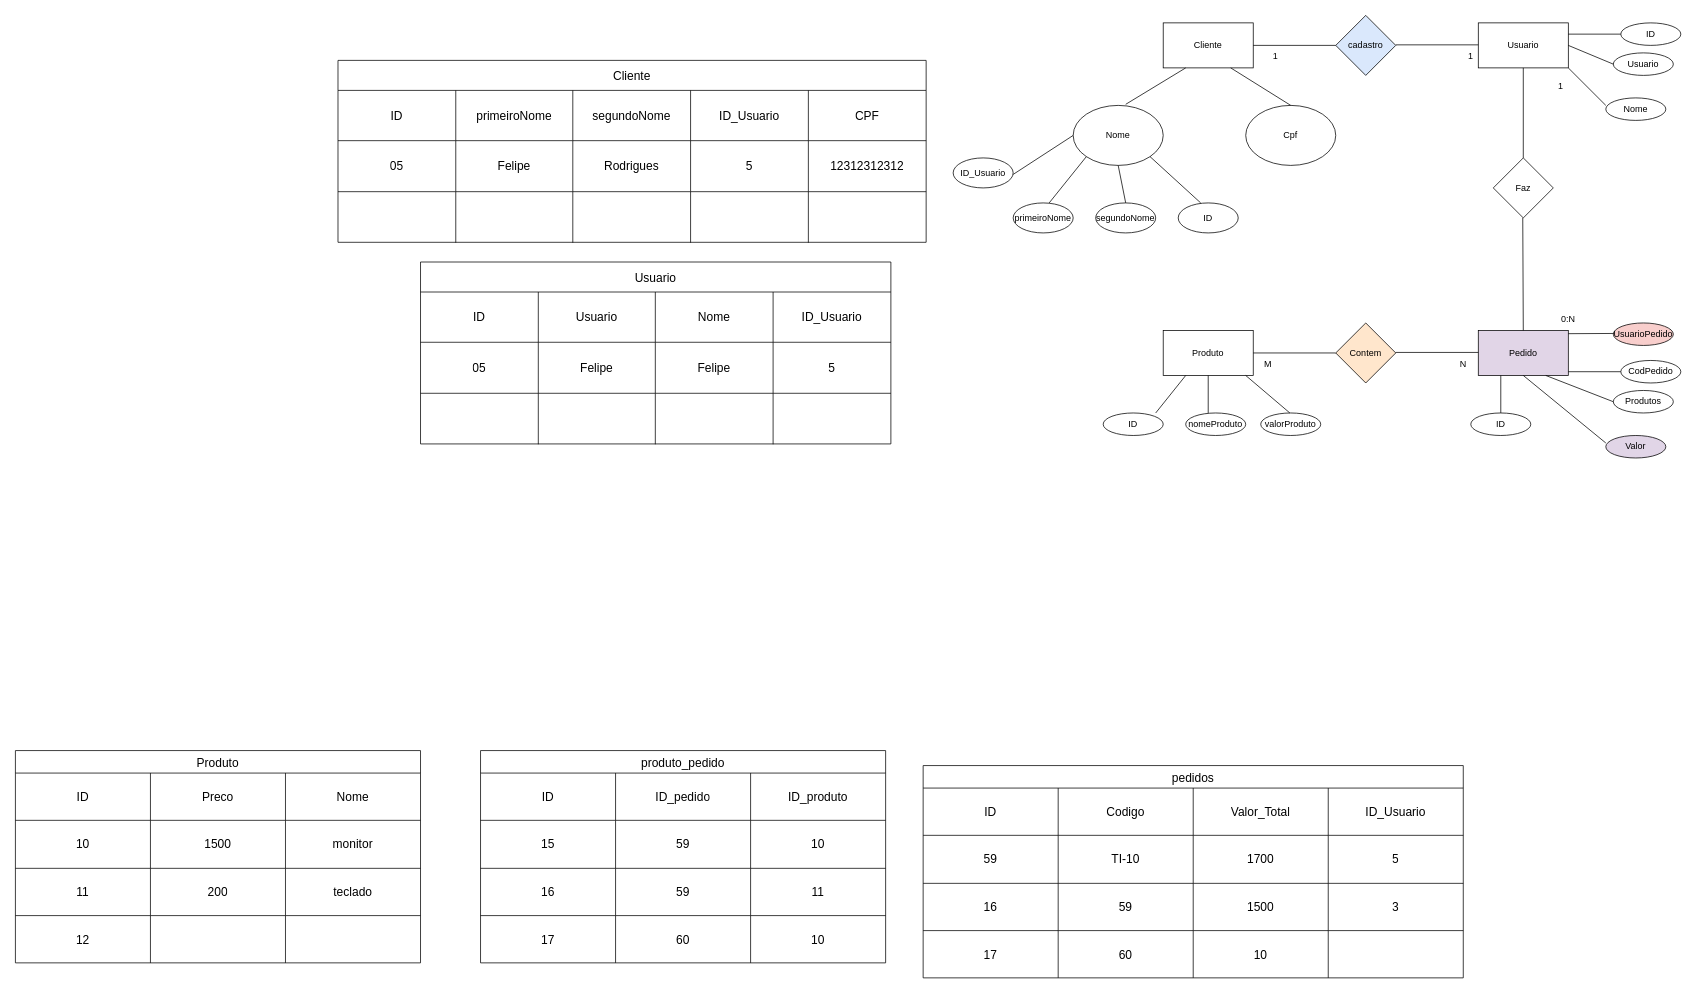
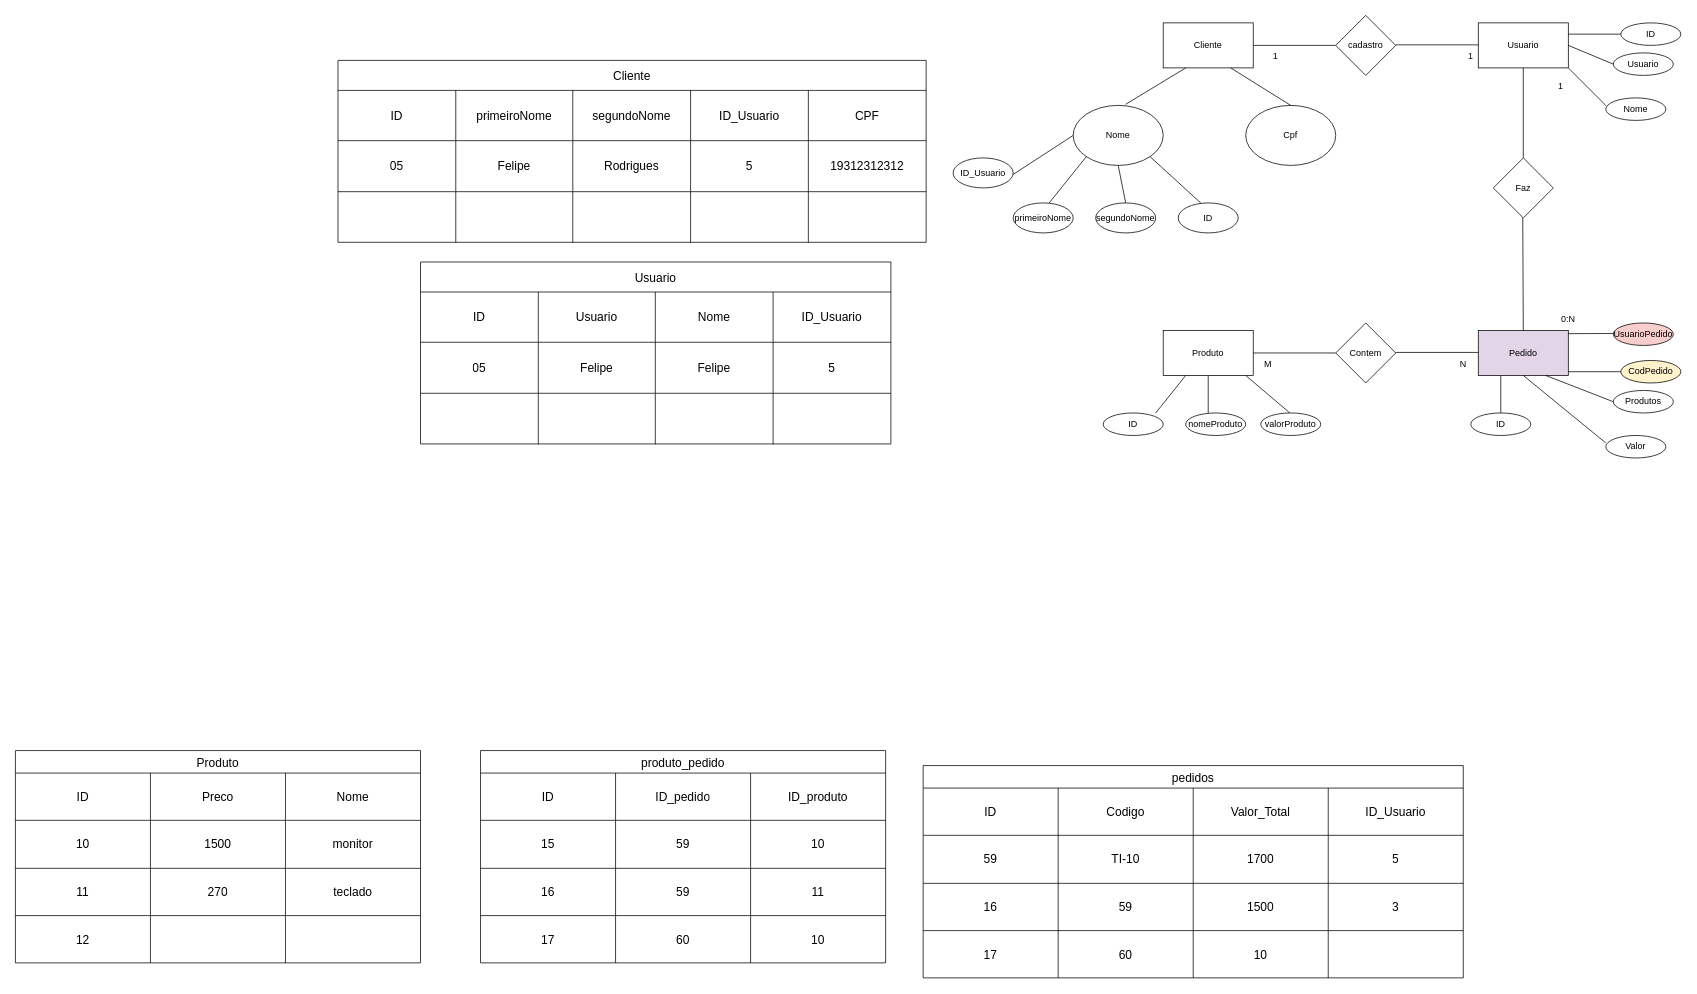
- <mxCell id="3" value="cadastro" style="rhombus;whiteSpace=wrap;html=1;fillColor=#dae8fc;" vertex="1" parent="1"><mxGeometry x="1780" y="20" width="80" height="80" as="geometry" /></mxCell>
+ <mxCell id="3" value="cadastro" style="rhombus;whiteSpace=wrap;html=1;" vertex="1" parent="1"><mxGeometry x="1780" y="20" width="80" height="80" as="geometry" /></mxCell>
- <mxCell id="61" value="12312312312" style="shape=partialRectangle;html=1;whiteSpace=wrap;connectable=0;strokeColor=inherit;overflow=hidden;fillColor=none;top=0;left=0;bottom=0;right=0;pointerEvents=1;fontSize=16;fontFamily=Helvetica;fontColor=default;labelBackgroundColor=default;" vertex="1" parent="56"><mxGeometry x="627" width="157" height="68" as="geometry"><mxRectangle width="157" height="68" as="alternateBounds" /></mxGeometry></mxCell>
+ <mxCell id="61" value="19312312312" style="shape=partialRectangle;html=1;whiteSpace=wrap;connectable=0;strokeColor=inherit;overflow=hidden;fillColor=none;top=0;left=0;bottom=0;right=0;pointerEvents=1;fontSize=16;fontFamily=Helvetica;fontColor=default;labelBackgroundColor=default;" vertex="1" parent="56"><mxGeometry x="627" width="157" height="68" as="geometry"><mxRectangle width="157" height="68" as="alternateBounds" /></mxGeometry></mxCell>
- <mxCell id="8" value="Contem" style="rhombus;whiteSpace=wrap;html=1;fillColor=#ffe6cc;" vertex="1" parent="1"><mxGeometry x="1780" y="430" width="80" height="80" as="geometry" /></mxCell>
+ <mxCell id="8" value="Contem" style="rhombus;whiteSpace=wrap;html=1;" vertex="1" parent="1"><mxGeometry x="1780" y="430" width="80" height="80" as="geometry" /></mxCell>
- <mxCell id="41" value="CodPedido" style="ellipse;whiteSpace=wrap;html=1;" vertex="1" parent="1"><mxGeometry x="2160" y="480" width="80" height="30" as="geometry" /></mxCell>
+ <mxCell id="41" value="CodPedido" style="ellipse;whiteSpace=wrap;html=1;fillColor=#fff2cc;" vertex="1" parent="1"><mxGeometry x="2160" y="480" width="80" height="30" as="geometry" /></mxCell>
- <mxCell id="43" value="Valor" style="ellipse;whiteSpace=wrap;html=1;fillColor=#e1d5e7;" vertex="1" parent="1"><mxGeometry x="2140" y="580" width="80" height="30" as="geometry" /></mxCell>
+ <mxCell id="43" value="Valor" style="ellipse;whiteSpace=wrap;html=1;" vertex="1" parent="1"><mxGeometry x="2140" y="580" width="80" height="30" as="geometry" /></mxCell>
- <mxCell id="118" value="200" style="shape=partialRectangle;html=1;whiteSpace=wrap;connectable=0;strokeColor=inherit;overflow=hidden;fillColor=none;top=0;left=0;bottom=0;right=0;pointerEvents=1;fontSize=16;align=center;verticalAlign=middle;fontFamily=Helvetica;fontColor=default;labelBackgroundColor=default;" vertex="1" parent="116"><mxGeometry x="180" width="180" height="63" as="geometry"><mxRectangle width="180" height="63" as="alternateBounds" /></mxGeometry></mxCell>
+ <mxCell id="118" value="270" style="shape=partialRectangle;html=1;whiteSpace=wrap;connectable=0;strokeColor=inherit;overflow=hidden;fillColor=none;top=0;left=0;bottom=0;right=0;pointerEvents=1;fontSize=16;align=center;verticalAlign=middle;fontFamily=Helvetica;fontColor=default;labelBackgroundColor=default;" vertex="1" parent="116"><mxGeometry x="180" width="180" height="63" as="geometry"><mxRectangle width="180" height="63" as="alternateBounds" /></mxGeometry></mxCell>
